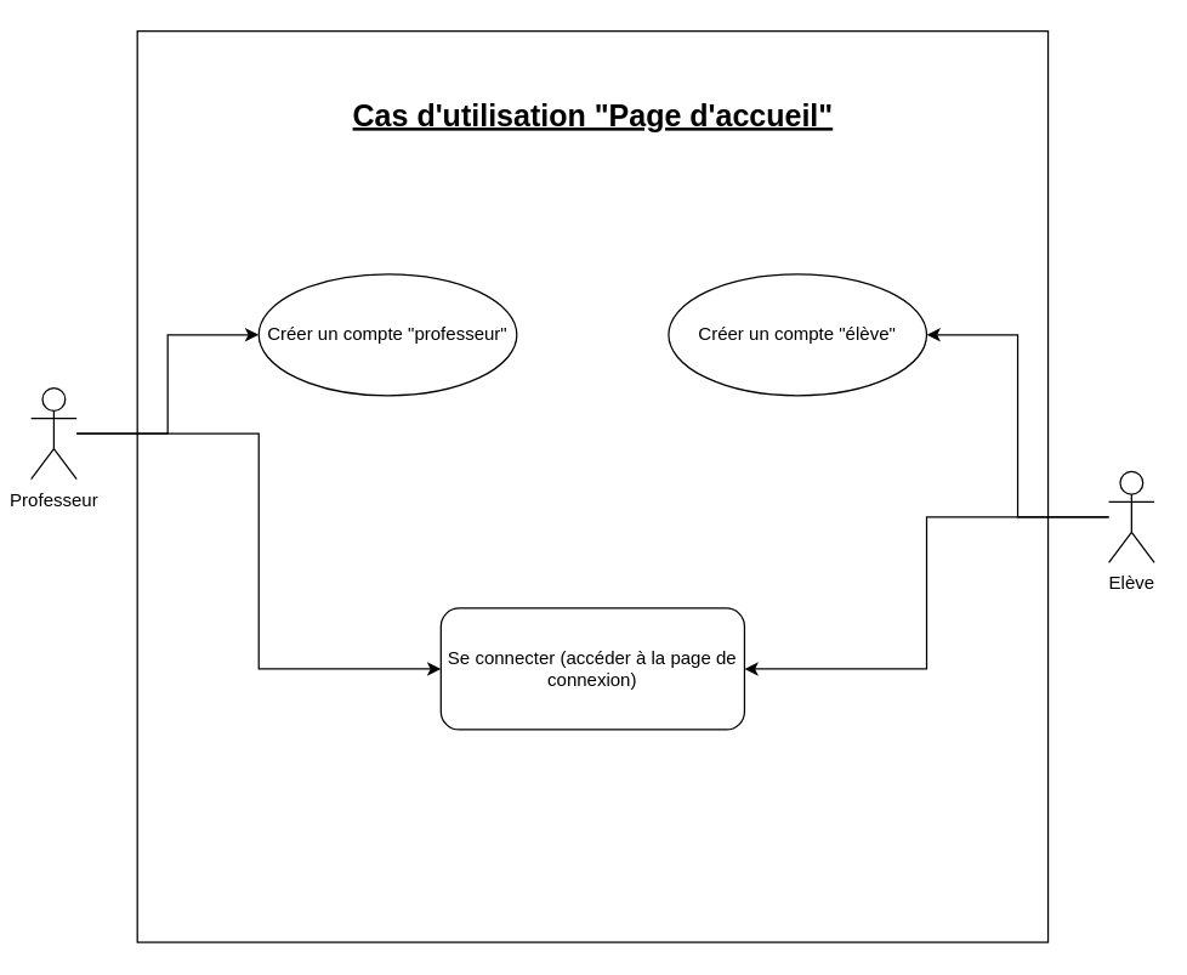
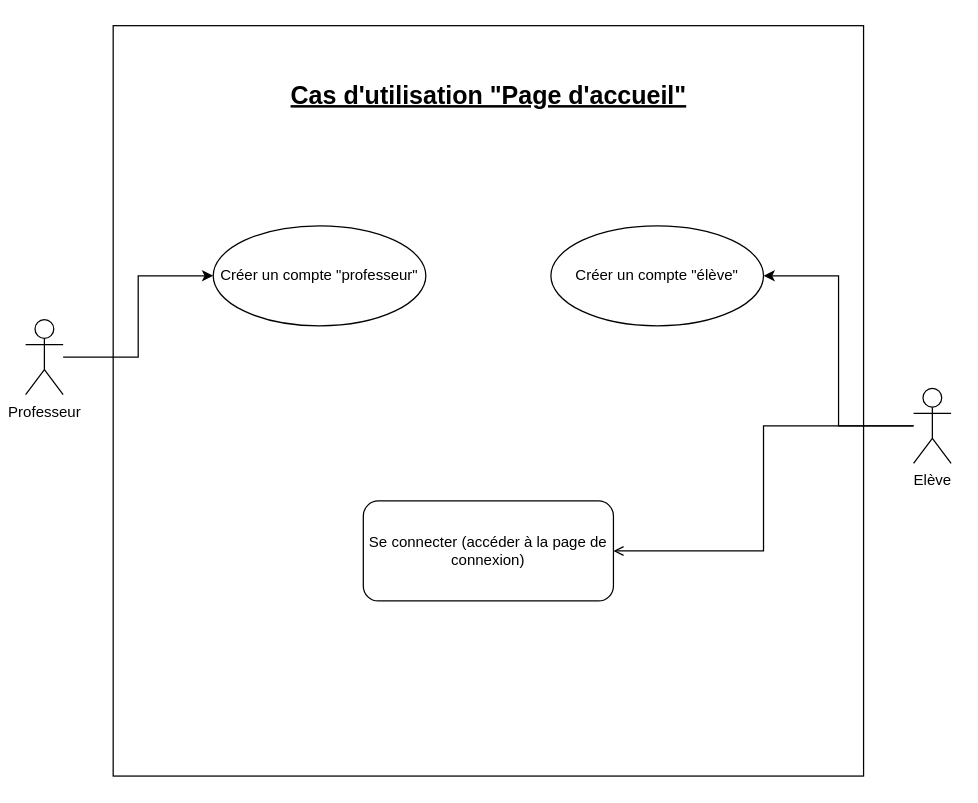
- <mxCell id="4" style="edgeStyle=orthogonalEdgeStyle;rounded=0;orthogonalLoop=1;jettySize=auto;html=1;entryX=0;entryY=0.5;entryDx=0;entryDy=0;" parent="1" source="5" target="11" edge="1"><mxGeometry relative="1" as="geometry" /></mxCell>
- <mxCell id="9" style="edgeStyle=orthogonalEdgeStyle;rounded=0;orthogonalLoop=1;jettySize=auto;html=1;entryX=1;entryY=0.5;entryDx=0;entryDy=0;" parent="1" source="10" target="11" edge="1"><mxGeometry relative="1" as="geometry" /></mxCell>
+ <mxCell id="9" style="edgeStyle=orthogonalEdgeStyle;rounded=0;orthogonalLoop=1;jettySize=auto;html=1;entryX=1;entryY=0.5;entryDx=0;entryDy=0;endArrow=open;" parent="1" source="10" target="11" edge="1"><mxGeometry relative="1" as="geometry" /></mxCell>
